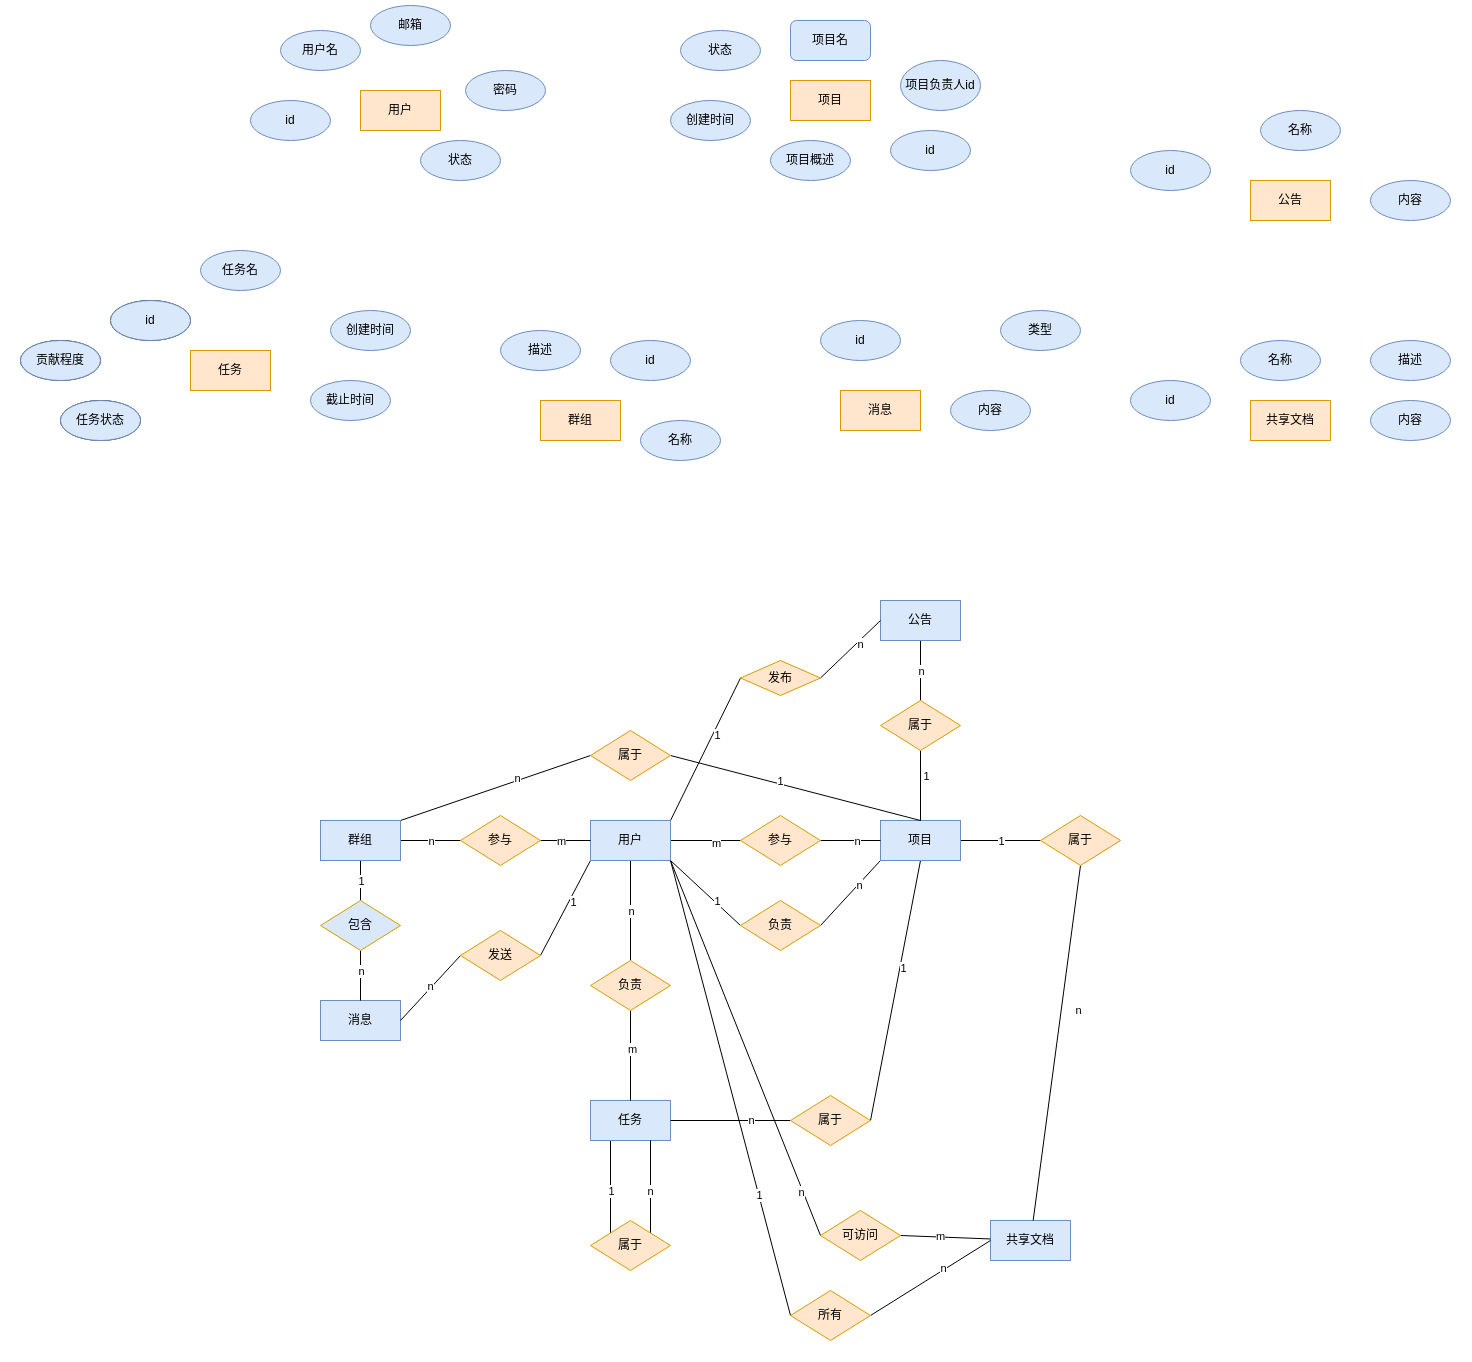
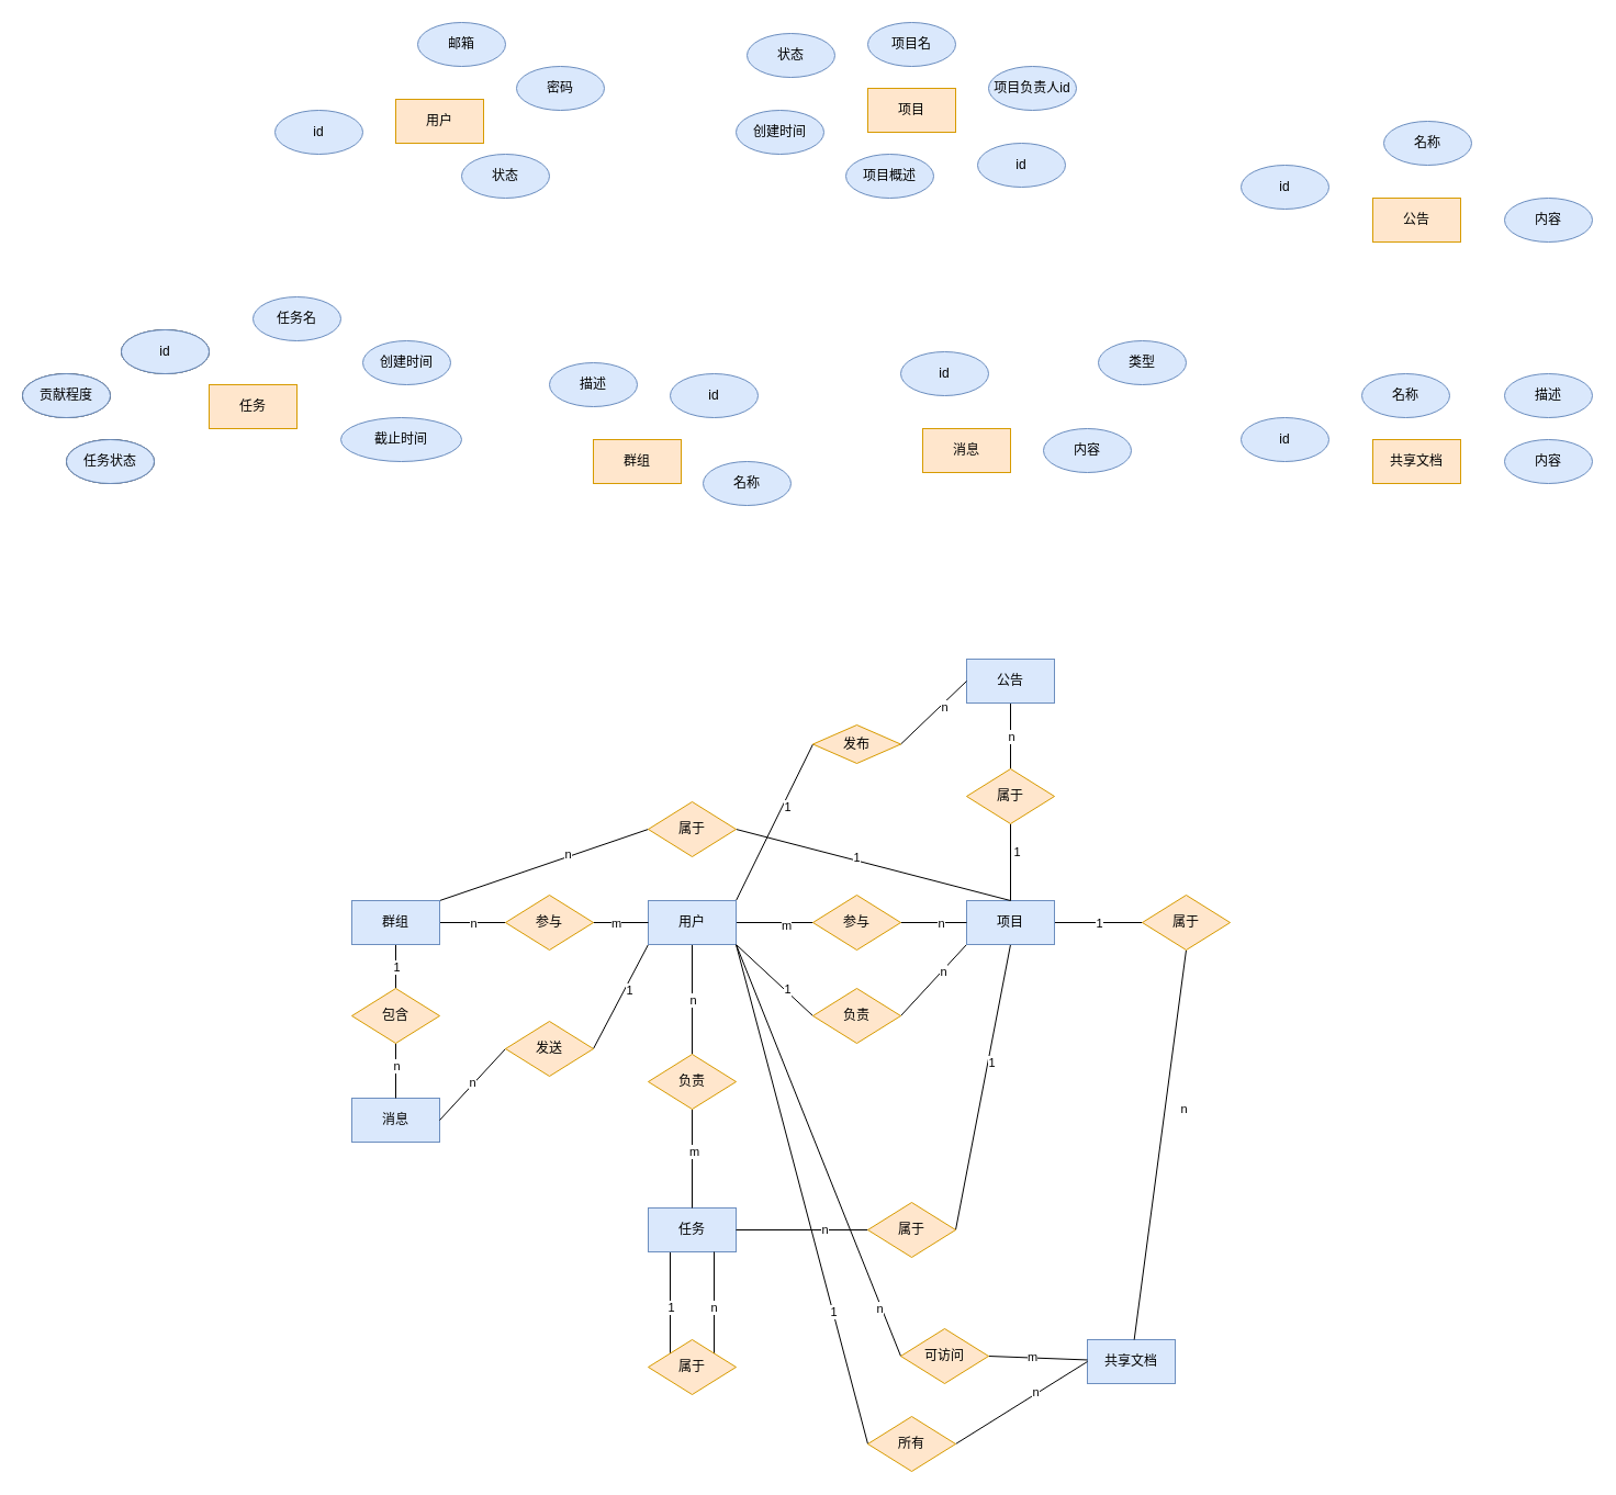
- <mxCell id="4" value="邮箱" style="ellipse;whiteSpace=wrap;html=1;fillColor=#dae8fc;strokeColor=#6c8ebf;" parent="1" vertex="1"><mxGeometry x="370" y="5" width="80" height="40" as="geometry" /></mxCell>
+ <mxCell id="4" value="邮箱" style="ellipse;whiteSpace=wrap;html=1;fillColor=#dae8fc;strokeColor=#6c8ebf;" parent="1" vertex="1"><mxGeometry x="380" y="20" width="80" height="40" as="geometry" /></mxCell>
- <mxCell id="7" value="项目名" style="whiteSpace=wrap;html=1;fillColor=#dae8fc;strokeColor=#6c8ebf;rounded=1;" parent="1" vertex="1"><mxGeometry x="790" y="20" width="80" height="40" as="geometry" /></mxCell>
+ <mxCell id="7" value="项目名" style="ellipse;whiteSpace=wrap;html=1;fillColor=#dae8fc;strokeColor=#6c8ebf;" parent="1" vertex="1"><mxGeometry x="790" y="20" width="80" height="40" as="geometry" /></mxCell>
- <mxCell id="3" value="用户名" style="ellipse;whiteSpace=wrap;html=1;fillColor=#dae8fc;strokeColor=#6c8ebf;" parent="1" vertex="1"><mxGeometry x="280" y="30" width="80" height="40" as="geometry" /></mxCell>
- <mxCell id="9" value="项目负责人id" style="ellipse;whiteSpace=wrap;html=1;fillColor=#dae8fc;strokeColor=#6c8ebf;" parent="1" vertex="1"><mxGeometry x="900" y="60" width="80" height="50" as="geometry" /></mxCell>
+ <mxCell id="9" value="项目负责人id" style="ellipse;whiteSpace=wrap;html=1;fillColor=#dae8fc;strokeColor=#6c8ebf;" parent="1" vertex="1"><mxGeometry x="900" y="60" width="80" height="40" as="geometry" /></mxCell>
- <mxCell id="5" value="密码" style="ellipse;whiteSpace=wrap;html=1;fillColor=#dae8fc;strokeColor=#6c8ebf;" parent="1" vertex="1"><mxGeometry x="465" y="70" width="80" height="40" as="geometry" /></mxCell>
+ <mxCell id="5" value="密码" style="ellipse;whiteSpace=wrap;html=1;fillColor=#dae8fc;strokeColor=#6c8ebf;" parent="1" vertex="1"><mxGeometry x="470" y="60" width="80" height="40" as="geometry" /></mxCell>
- <mxCell id="13" value="任务名" style="ellipse;whiteSpace=wrap;html=1;fillColor=#dae8fc;strokeColor=#6c8ebf;" parent="1" vertex="1"><mxGeometry x="200" y="250" width="80" height="40" as="geometry" /></mxCell>
+ <mxCell id="13" value="任务名" style="ellipse;whiteSpace=wrap;html=1;fillColor=#dae8fc;strokeColor=#6c8ebf;" parent="1" vertex="1"><mxGeometry x="230" y="270" width="80" height="40" as="geometry" /></mxCell>
- <mxCell id="15" value="截止时间" style="ellipse;whiteSpace=wrap;html=1;fillColor=#dae8fc;strokeColor=#6c8ebf;" parent="1" vertex="1"><mxGeometry x="310" y="380" width="80" height="40" as="geometry" /></mxCell>
+ <mxCell id="15" value="截止时间" style="ellipse;whiteSpace=wrap;html=1;fillColor=#dae8fc;strokeColor=#6c8ebf;" parent="1" vertex="1"><mxGeometry x="310" y="380" width="110" height="40" as="geometry" /></mxCell>
- <mxCell id="85" value="包含" style="rhombus;whiteSpace=wrap;html=1;fillColor=#dae8fc;strokeColor=#d79b00;" parent="1" vertex="1"><mxGeometry x="320" y="900" width="80" height="50" as="geometry" /></mxCell>
+ <mxCell id="85" value="包含" style="rhombus;whiteSpace=wrap;html=1;fillColor=#ffe6cc;strokeColor=#d79b00;" parent="1" vertex="1"><mxGeometry x="320" y="900" width="80" height="50" as="geometry" /></mxCell>
